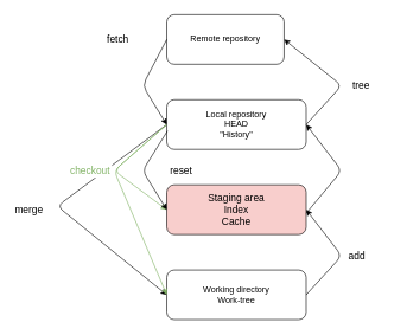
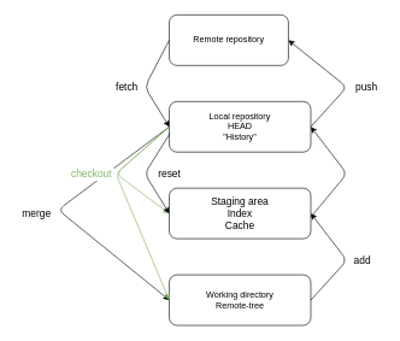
- <mxCell id="14" value="&lt;font style=&quot;font-size: 14px&quot;&gt;fetch&lt;/font&gt;" style="text;html=1;align=center;verticalAlign=middle;resizable=0;points=[];autosize=1;" vertex="1" parent="1"><mxGeometry x="140" y="45" width="50" height="20" as="geometry" /></mxCell>
+ <mxCell id="14" value="&lt;font style=&quot;font-size: 14px&quot;&gt;fetch&lt;/font&gt;" style="text;html=1;align=center;verticalAlign=middle;resizable=0;points=[];autosize=1;" vertex="1" parent="1"><mxGeometry x="150" y="110" width="50" height="20" as="geometry" /></mxCell>
- <mxCell id="12" value="&lt;font style=&quot;font-size: 14px&quot;&gt;tree&lt;/font&gt;" style="text;html=1;align=center;verticalAlign=middle;resizable=0;points=[];autosize=1;" vertex="1" parent="1"><mxGeometry x="482" y="110" width="50" height="20" as="geometry" /></mxCell>
+ <mxCell id="12" value="&lt;font style=&quot;font-size: 14px&quot;&gt;push&lt;/font&gt;" style="text;html=1;align=center;verticalAlign=middle;resizable=0;points=[];autosize=1;" vertex="1" parent="1"><mxGeometry x="482" y="110" width="50" height="20" as="geometry" /></mxCell>
- <mxCell id="19" value="&lt;font style=&quot;font-size: 14px&quot;&gt;reset&lt;/font&gt;" style="text;html=1;align=center;verticalAlign=middle;resizable=0;points=[];autosize=1;" vertex="1" parent="1"><mxGeometry x="229" y="230" width="50" height="20" as="geometry" /></mxCell>
+ <mxCell id="19" value="&lt;font style=&quot;font-size: 14px&quot;&gt;reset&lt;/font&gt;" style="text;html=1;align=center;verticalAlign=middle;resizable=0;points=[];autosize=1;" vertex="1" parent="1"><mxGeometry x="209" y="230" width="50" height="20" as="geometry" /></mxCell>
- <mxCell id="10" value="&lt;div&gt;&lt;font style=&quot;font-size: 14px&quot;&gt;merge&lt;br&gt;&lt;/font&gt;&lt;/div&gt;" style="text;html=1;align=center;verticalAlign=middle;resizable=0;points=[];autosize=1;" vertex="1" parent="1"><mxGeometry x="10" y="285" width="60" height="20" as="geometry" /></mxCell>
+ <mxCell id="10" value="&lt;div&gt;&lt;font style=&quot;font-size: 14px&quot;&gt;merge&lt;br&gt;&lt;/font&gt;&lt;/div&gt;" style="text;html=1;align=center;verticalAlign=middle;resizable=0;points=[];autosize=1;" vertex="1" parent="1"><mxGeometry x="20" y="285" width="60" height="20" as="geometry" /></mxCell>
- <mxCell id="2" value="&lt;div style=&quot;font-size: 14px&quot;&gt;&lt;font style=&quot;font-size: 14px&quot;&gt;Staging area&lt;/font&gt;&lt;/div&gt;&lt;div style=&quot;font-size: 14px&quot;&gt;&lt;font style=&quot;font-size: 14px&quot;&gt;Index&lt;/font&gt;&lt;/div&gt;&lt;div style=&quot;font-size: 14px&quot;&gt;&lt;font style=&quot;font-size: 14px&quot;&gt;Cache&lt;br&gt;&lt;/font&gt;&lt;/div&gt;" style="rounded=1;whiteSpace=wrap;html=1;fillColor=#f8cecc;" vertex="1" parent="1"><mxGeometry x="234" y="260" width="196" height="70" as="geometry" /></mxCell>
+ <mxCell id="2" value="&lt;div style=&quot;font-size: 14px&quot;&gt;&lt;font style=&quot;font-size: 14px&quot;&gt;Staging area&lt;/font&gt;&lt;/div&gt;&lt;div style=&quot;font-size: 14px&quot;&gt;&lt;font style=&quot;font-size: 14px&quot;&gt;Index&lt;/font&gt;&lt;/div&gt;&lt;div style=&quot;font-size: 14px&quot;&gt;&lt;font style=&quot;font-size: 14px&quot;&gt;Cache&lt;br&gt;&lt;/font&gt;&lt;/div&gt;" style="rounded=1;whiteSpace=wrap;html=1;" vertex="1" parent="1"><mxGeometry x="234" y="260" width="196" height="70" as="geometry" /></mxCell>
- <mxCell id="4" value="&lt;div&gt;Working directory&lt;/div&gt;&lt;div&gt;Work-tree&lt;br&gt;&lt;/div&gt;" style="rounded=1;whiteSpace=wrap;html=1;" vertex="1" parent="1"><mxGeometry x="234" y="380" width="196" height="70" as="geometry" /></mxCell>
+ <mxCell id="4" value="&lt;div&gt;Working directory&lt;/div&gt;&lt;div&gt;Remote-tree&lt;br&gt;&lt;/div&gt;" style="rounded=1;whiteSpace=wrap;html=1;" vertex="1" parent="1"><mxGeometry x="234" y="380" width="196" height="70" as="geometry" /></mxCell>
